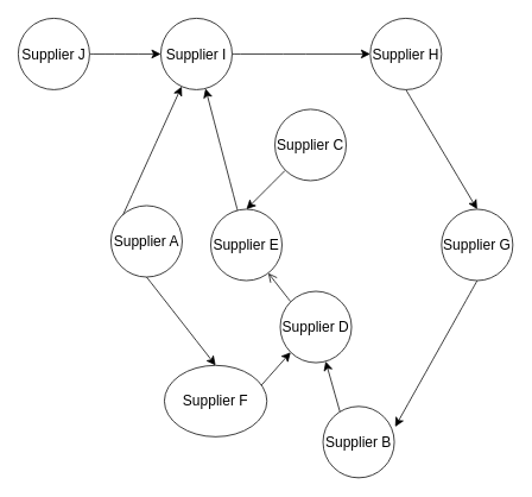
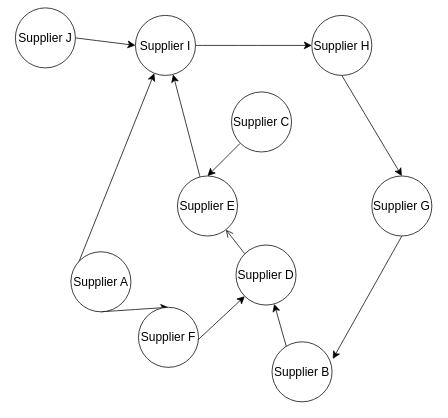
- <mxCell id="22" value="&lt;font style=&quot;font-size: 16px;&quot;&gt;Supplier J&lt;/font&gt;" style="ellipse;whiteSpace=wrap;html=1;aspect=fixed;" vertex="1" parent="1"><mxGeometry x="20" y="20" width="80" height="80" as="geometry" /></mxCell>
+ <mxCell id="22" value="&lt;font style=&quot;font-size: 16px;&quot;&gt;Supplier J&lt;/font&gt;" style="ellipse;whiteSpace=wrap;html=1;aspect=fixed;" vertex="1" parent="1"><mxGeometry x="20" y="10" width="80" height="80" as="geometry" /></mxCell>
- <mxCell id="4" value="&lt;font style=&quot;font-size: 16px;&quot;&gt;Supplier A&lt;/font&gt;" style="ellipse;whiteSpace=wrap;html=1;aspect=fixed;" vertex="1" parent="1"><mxGeometry x="124" y="230" width="80" height="80" as="geometry" /></mxCell>
+ <mxCell id="4" value="&lt;font style=&quot;font-size: 16px;&quot;&gt;Supplier A&lt;/font&gt;" style="ellipse;whiteSpace=wrap;html=1;aspect=fixed;" vertex="1" parent="1"><mxGeometry x="94" y="335" width="80" height="80" as="geometry" /></mxCell>
- <mxCell id="16" value="&lt;font style=&quot;font-size: 16px;&quot;&gt;Supplier F&lt;/font&gt;" style="ellipse;whiteSpace=wrap;html=1;aspect=fixed;" vertex="1" parent="1"><mxGeometry x="184" y="409" width="115" height="80" as="geometry" /></mxCell>
+ <mxCell id="16" value="&lt;font style=&quot;font-size: 16px;&quot;&gt;Supplier F&lt;/font&gt;" style="ellipse;whiteSpace=wrap;html=1;aspect=fixed;" vertex="1" parent="1"><mxGeometry x="184" y="409" width="80" height="80" as="geometry" /></mxCell>
